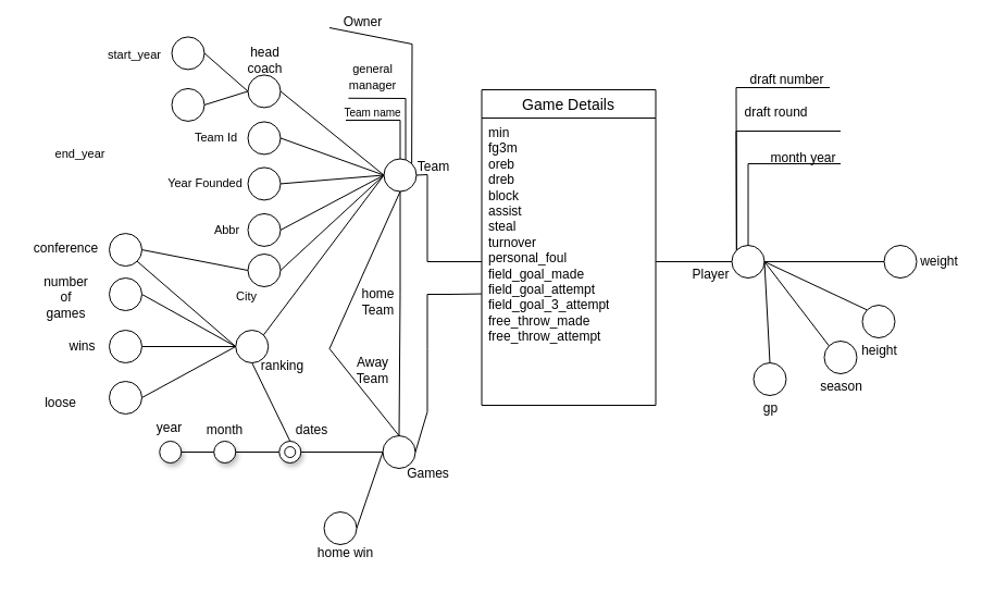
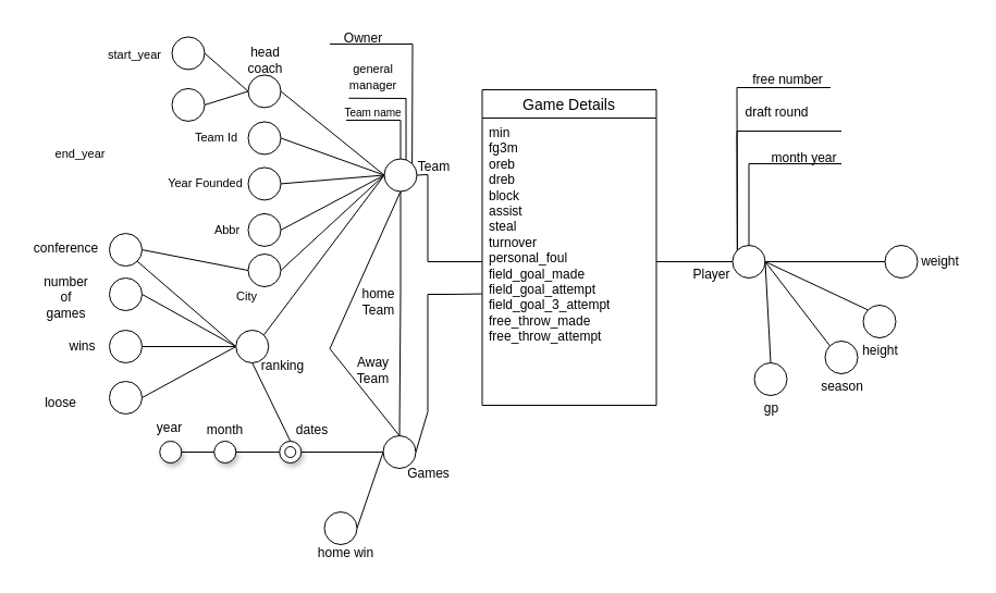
- <mxCell id="18" value="Owner" style="text;html=1;align=center;verticalAlign=middle;resizable=0;points=[];autosize=1;strokeColor=none;fillColor=none;" parent="1" vertex="1"><mxGeometry x="302.5" y="5" width="60" height="30" as="geometry" /></mxCell>
+ <mxCell id="18" value="Owner" style="text;html=1;align=center;verticalAlign=middle;resizable=0;points=[];autosize=1;strokeColor=none;fillColor=none;" parent="1" vertex="1"><mxGeometry x="302.5" y="20" width="60" height="30" as="geometry" /></mxCell>
- <mxCell id="87" value="draft number" style="text;html=1;align=center;verticalAlign=middle;resizable=0;points=[];autosize=1;strokeColor=none;fillColor=none;" parent="1" vertex="1"><mxGeometry x="677.5" y="58" width="90" height="30" as="geometry" /></mxCell>
+ <mxCell id="87" value="free number" style="text;html=1;align=center;verticalAlign=middle;resizable=0;points=[];autosize=1;strokeColor=none;fillColor=none;" parent="1" vertex="1"><mxGeometry x="677.5" y="58" width="90" height="30" as="geometry" /></mxCell>
